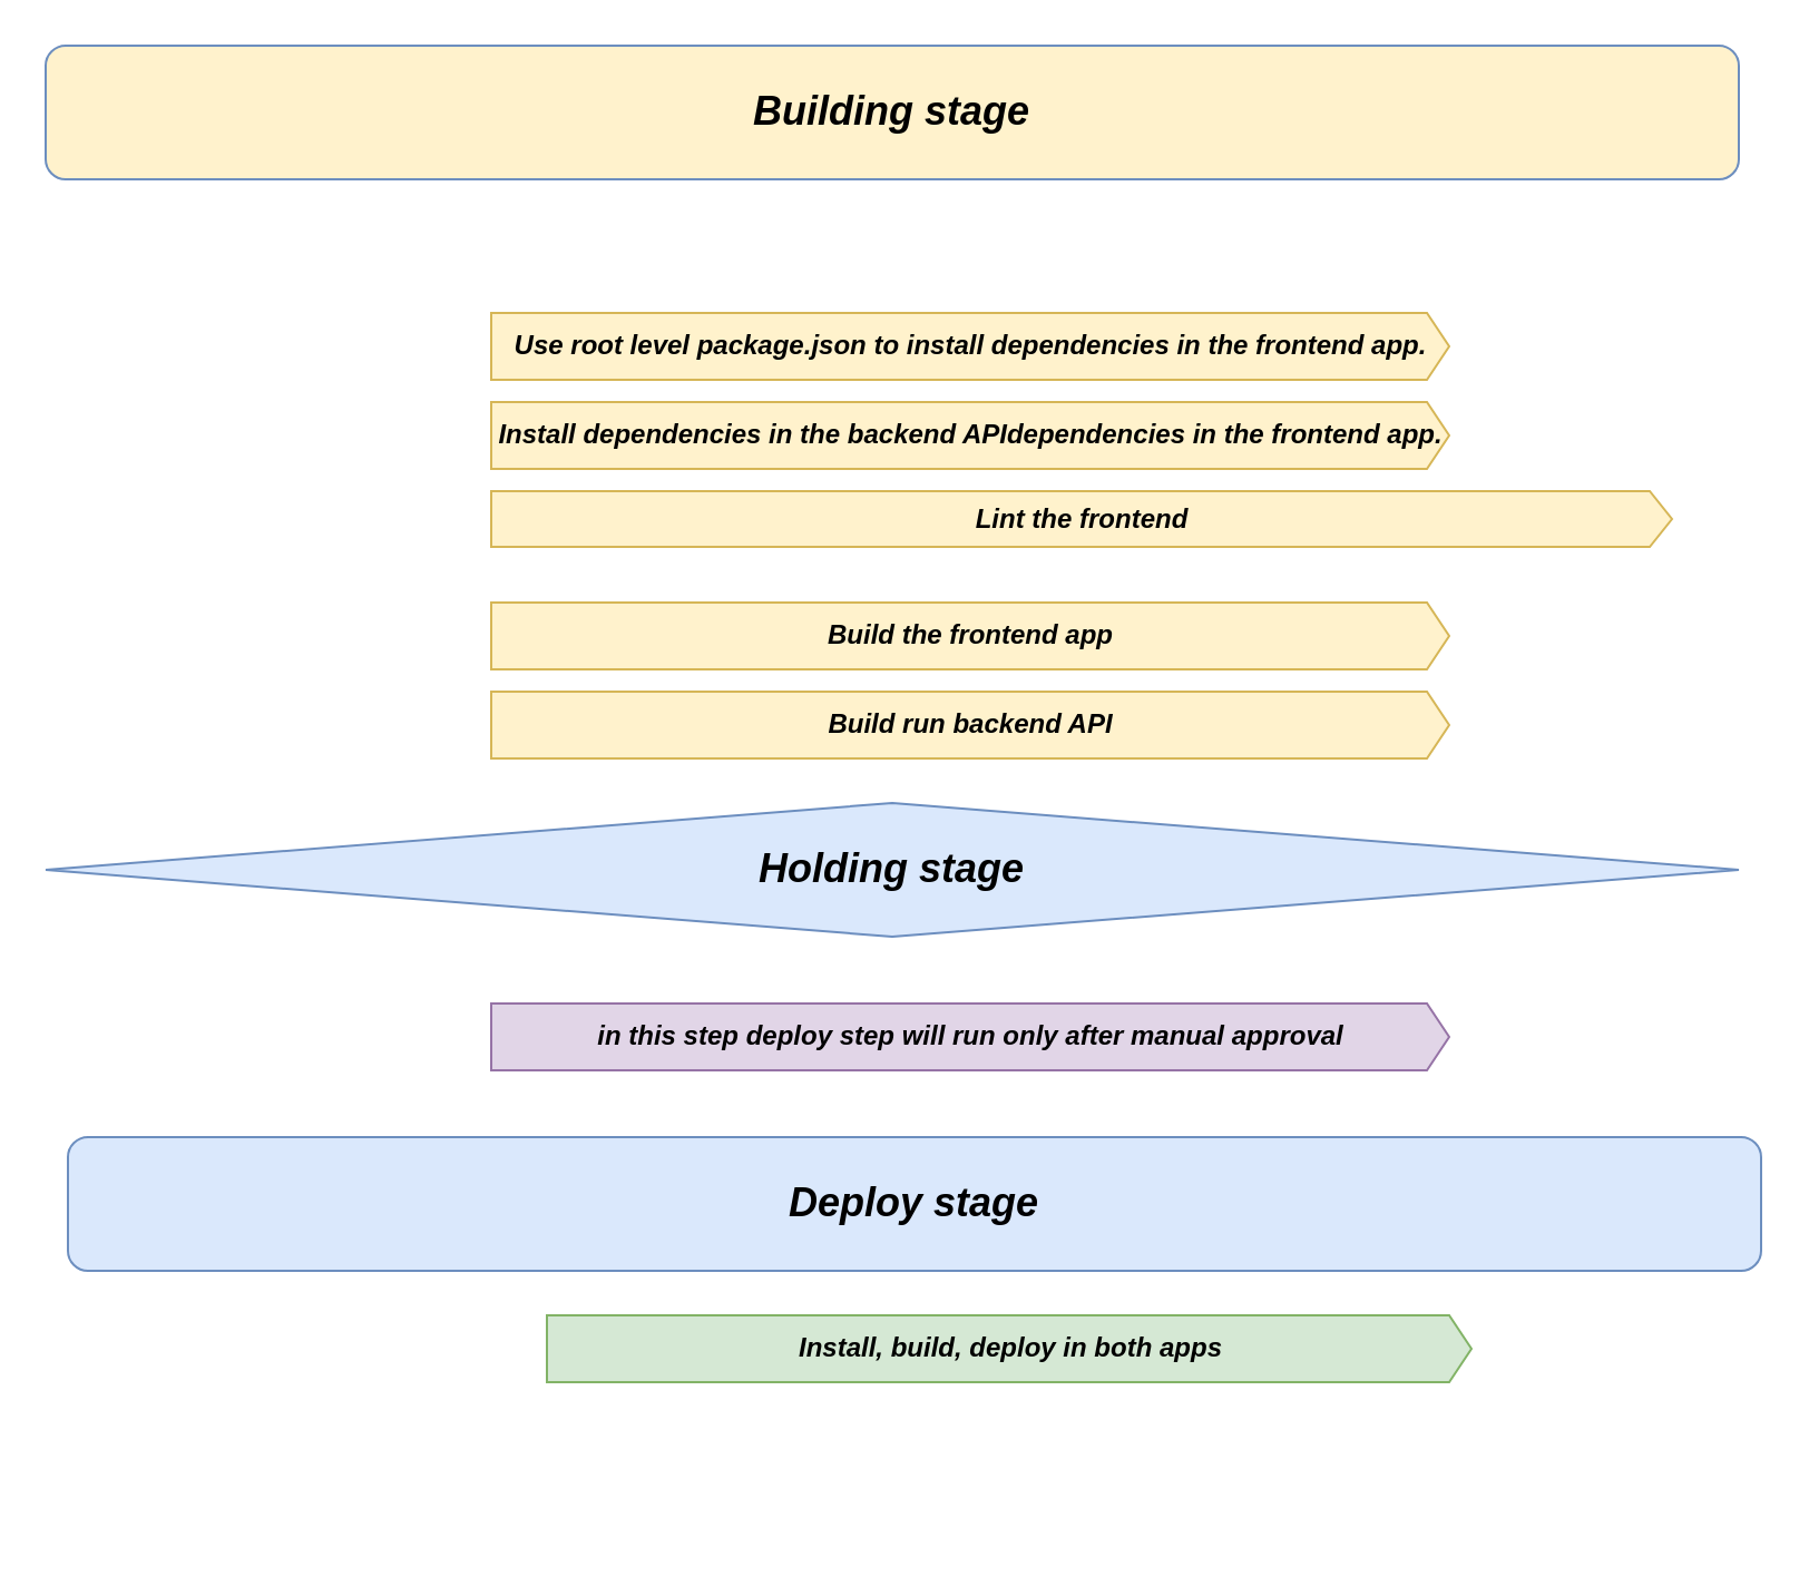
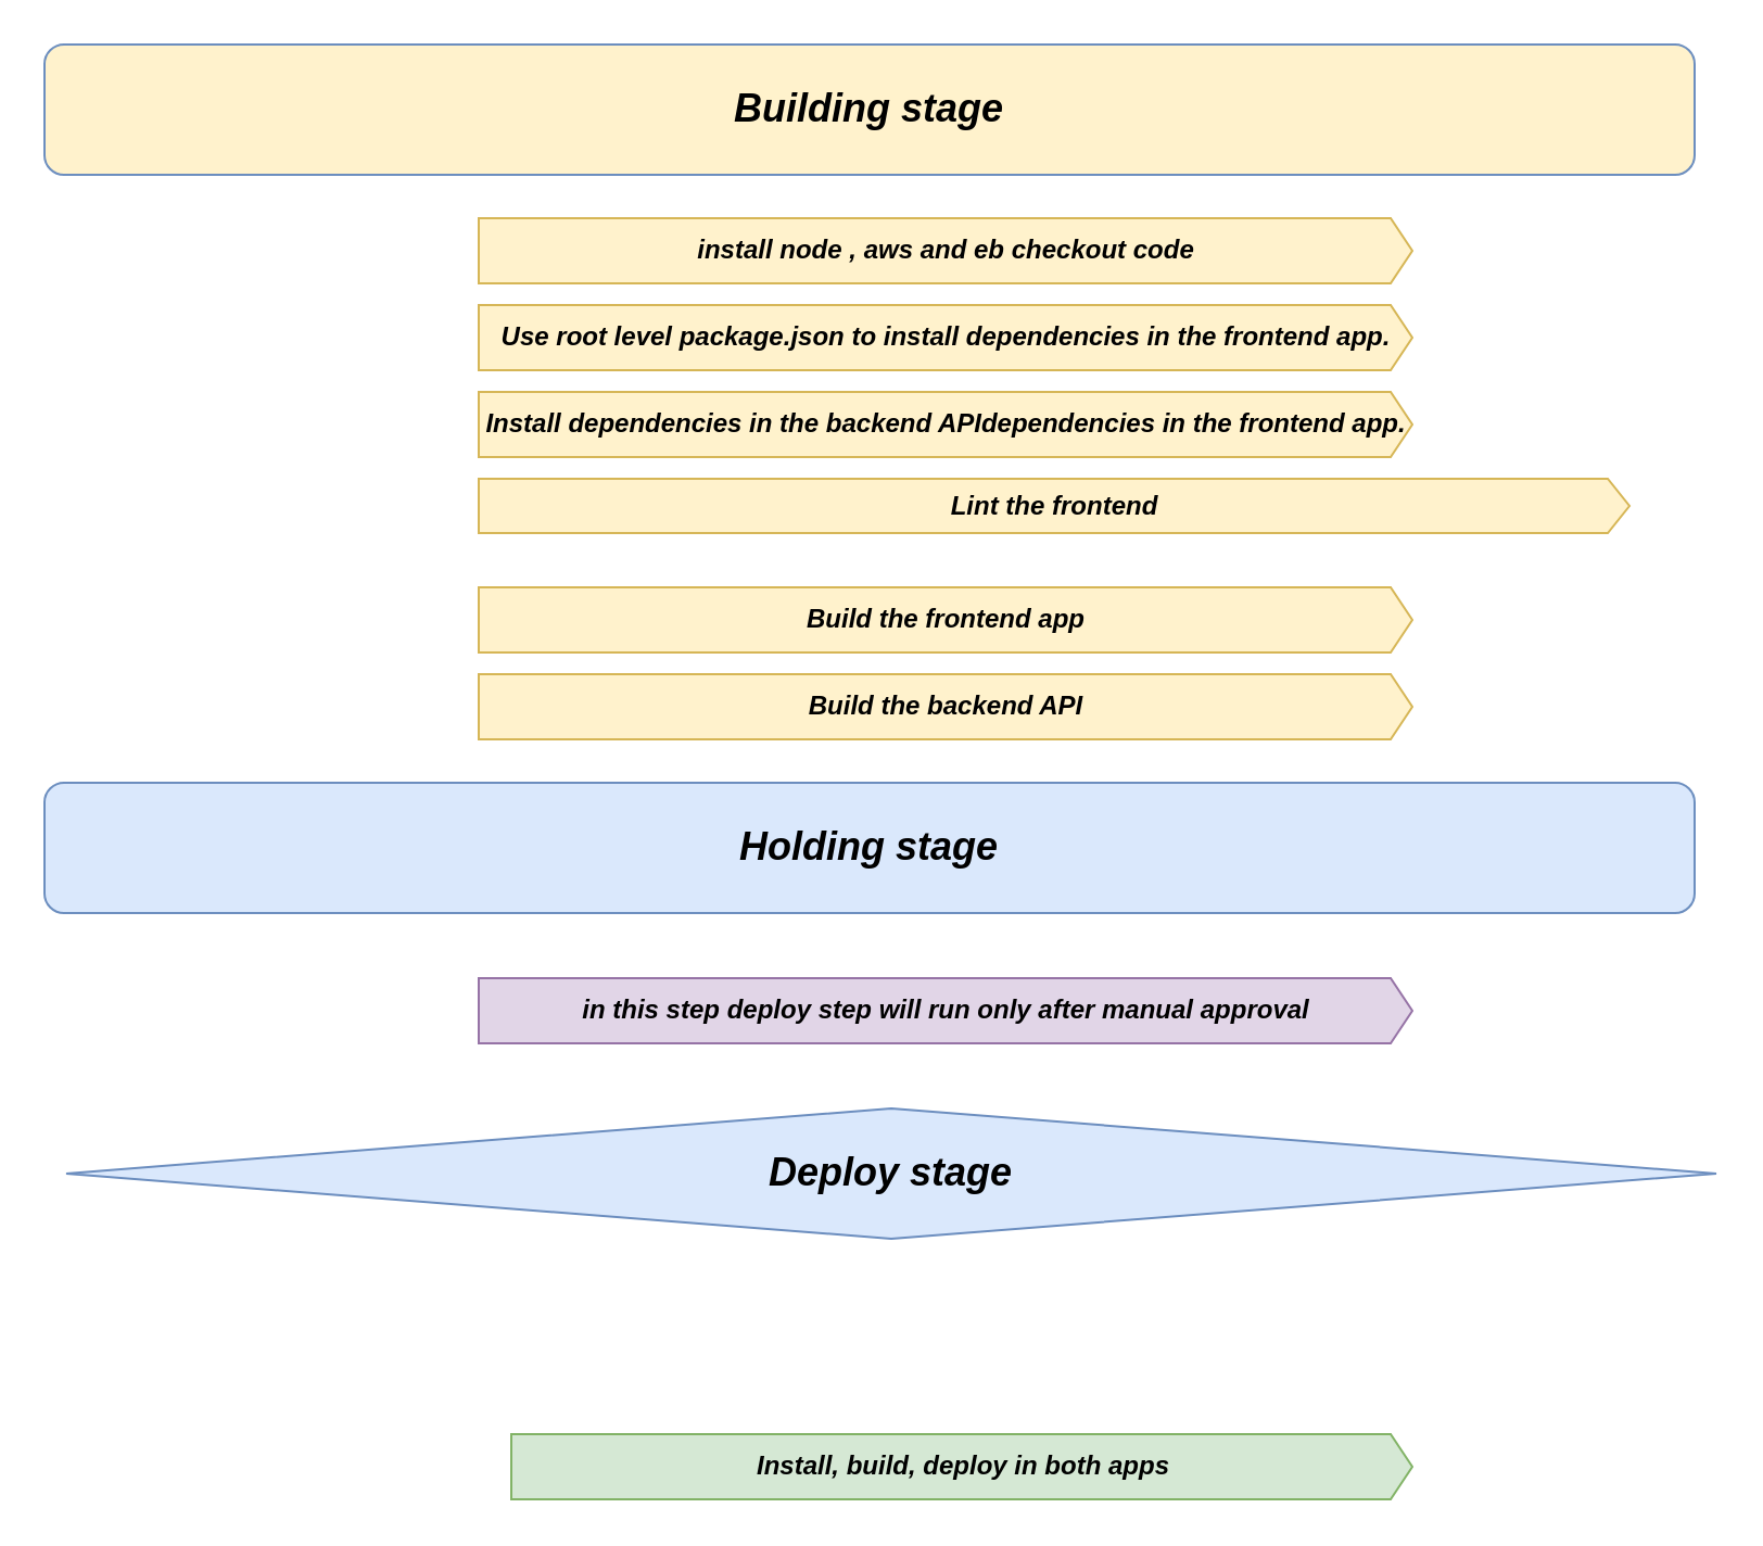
+ <mxCell id="4" value="&lt;i&gt;&lt;b&gt;install node , aws and eb checkout code&lt;/b&gt;&lt;/i&gt;" style="html=1;shadow=0;dashed=0;align=center;verticalAlign=middle;shape=mxgraph.arrows2.arrow;dy=0;dx=10;notch=0;fillColor=#fff2cc;strokeColor=#d6b656;" vertex="1" parent="1"><mxGeometry x="220" y="100" width="430" height="30" as="geometry" /></mxCell>
- <mxCell id="8" value="&lt;b&gt;&lt;i&gt;Build run backend API&lt;/i&gt;&lt;/b&gt;" style="html=1;shadow=0;dashed=0;align=center;verticalAlign=middle;shape=mxgraph.arrows2.arrow;dy=0;dx=10;notch=0;fillColor=#fff2cc;strokeColor=#d6b656;" vertex="1" parent="1"><mxGeometry x="220" y="310" width="430" height="30" as="geometry" /></mxCell>
+ <mxCell id="8" value="&lt;b&gt;&lt;i&gt;Build the backend API&lt;/i&gt;&lt;/b&gt;" style="html=1;shadow=0;dashed=0;align=center;verticalAlign=middle;shape=mxgraph.arrows2.arrow;dy=0;dx=10;notch=0;fillColor=#fff2cc;strokeColor=#d6b656;" vertex="1" parent="1"><mxGeometry x="220" y="310" width="430" height="30" as="geometry" /></mxCell>
- <mxCell id="9" value="&lt;font size=&quot;1&quot; style=&quot;&quot;&gt;&lt;i style=&quot;&quot;&gt;&lt;b style=&quot;font-size: 18px;&quot;&gt;Holding stage&lt;/b&gt;&lt;/i&gt;&lt;/font&gt;" style="rhombus;whiteSpace=wrap;html=1;fillColor=#dae8fc;strokeColor=#6c8ebf;" vertex="1" parent="1"><mxGeometry x="20" y="360" width="760" height="60" as="geometry" /></mxCell>
+ <mxCell id="9" value="&lt;font size=&quot;1&quot; style=&quot;&quot;&gt;&lt;i style=&quot;&quot;&gt;&lt;b style=&quot;font-size: 18px;&quot;&gt;Holding stage&lt;/b&gt;&lt;/i&gt;&lt;/font&gt;" style="rounded=1;whiteSpace=wrap;html=1;fillColor=#dae8fc;strokeColor=#6c8ebf;" vertex="1" parent="1"><mxGeometry x="20" y="360" width="760" height="60" as="geometry" /></mxCell>
- <mxCell id="11" value="&lt;b&gt;&lt;i&gt;&lt;font style=&quot;font-size: 18px;&quot;&gt;Deploy stage&lt;/font&gt;&lt;/i&gt;&lt;/b&gt;" style="rounded=1;whiteSpace=wrap;html=1;fillColor=#dae8fc;strokeColor=#6c8ebf;" vertex="1" parent="1"><mxGeometry x="30" y="510" width="760" height="60" as="geometry" /></mxCell>
+ <mxCell id="11" value="&lt;b&gt;&lt;i&gt;&lt;font style=&quot;font-size: 18px;&quot;&gt;Deploy stage&lt;/font&gt;&lt;/i&gt;&lt;/b&gt;" style="rhombus;whiteSpace=wrap;html=1;fillColor=#dae8fc;strokeColor=#6c8ebf;" vertex="1" parent="1"><mxGeometry x="30" y="510" width="760" height="60" as="geometry" /></mxCell>
- <mxCell id="12" value="&lt;b&gt;&lt;i&gt;Install, build, deploy in both apps&lt;/i&gt;&lt;/b&gt;" style="html=1;shadow=0;dashed=0;align=center;verticalAlign=middle;shape=mxgraph.arrows2.arrow;dy=0;dx=10;notch=0;fillColor=#d5e8d4;strokeColor=#82b366;" vertex="1" parent="1"><mxGeometry x="245" y="590" width="415" height="30" as="geometry" /></mxCell>
+ <mxCell id="12" value="&lt;b&gt;&lt;i&gt;Install, build, deploy in both apps&lt;/i&gt;&lt;/b&gt;" style="html=1;shadow=0;dashed=0;align=center;verticalAlign=middle;shape=mxgraph.arrows2.arrow;dy=0;dx=10;notch=0;fillColor=#d5e8d4;strokeColor=#82b366;" vertex="1" parent="1"><mxGeometry x="235" y="660" width="415" height="30" as="geometry" /></mxCell>
